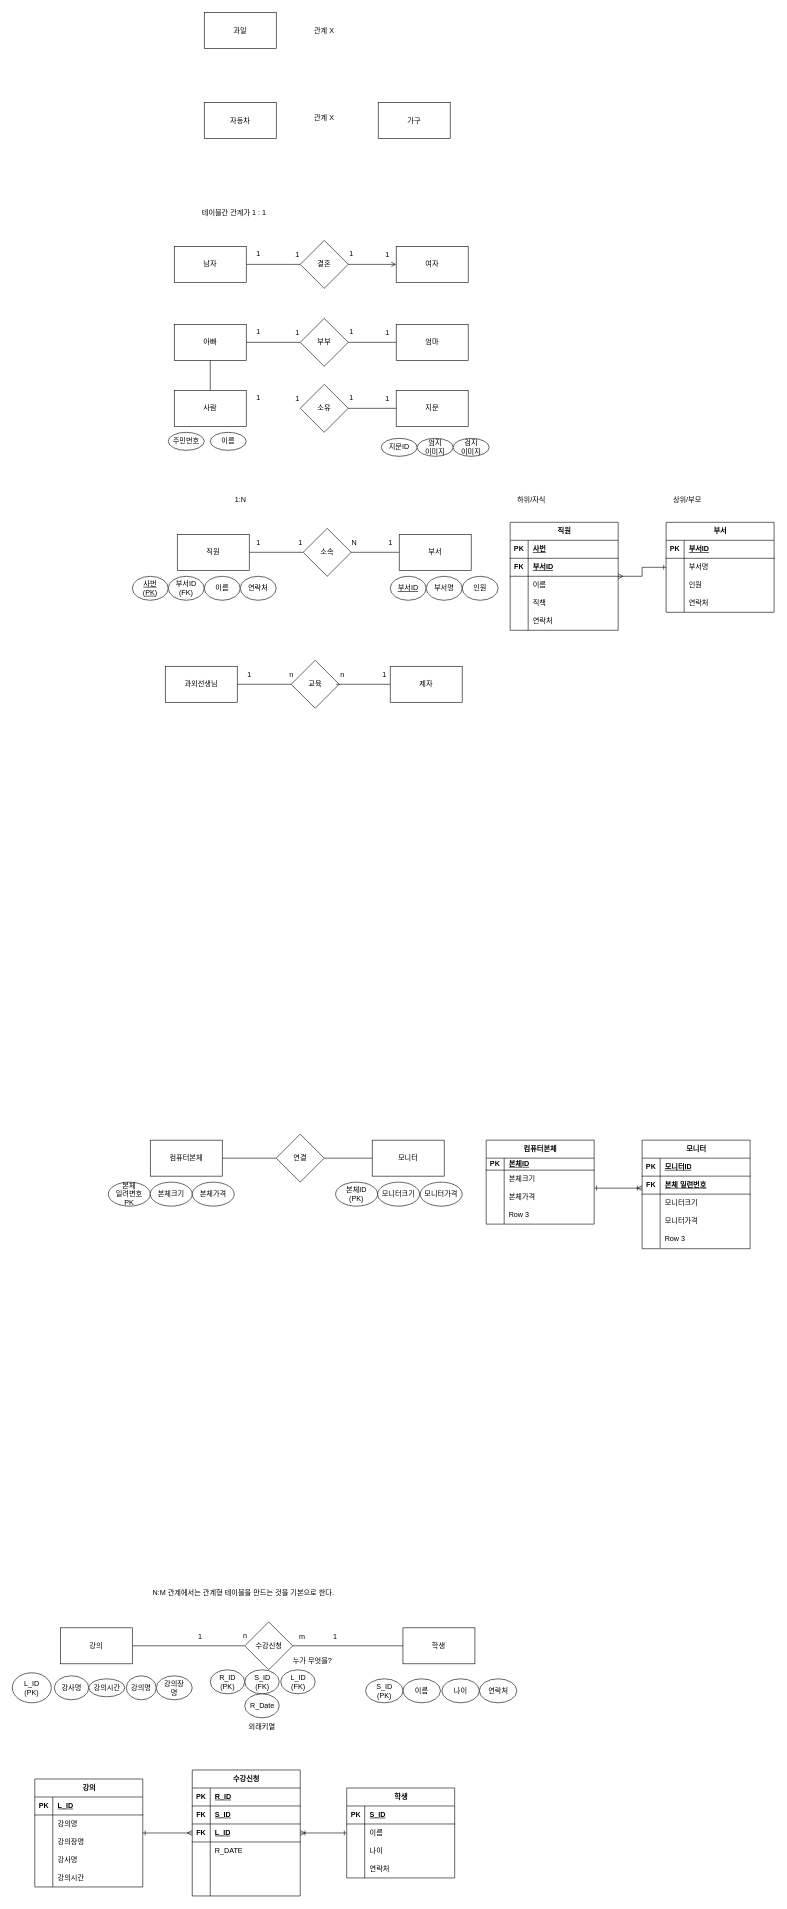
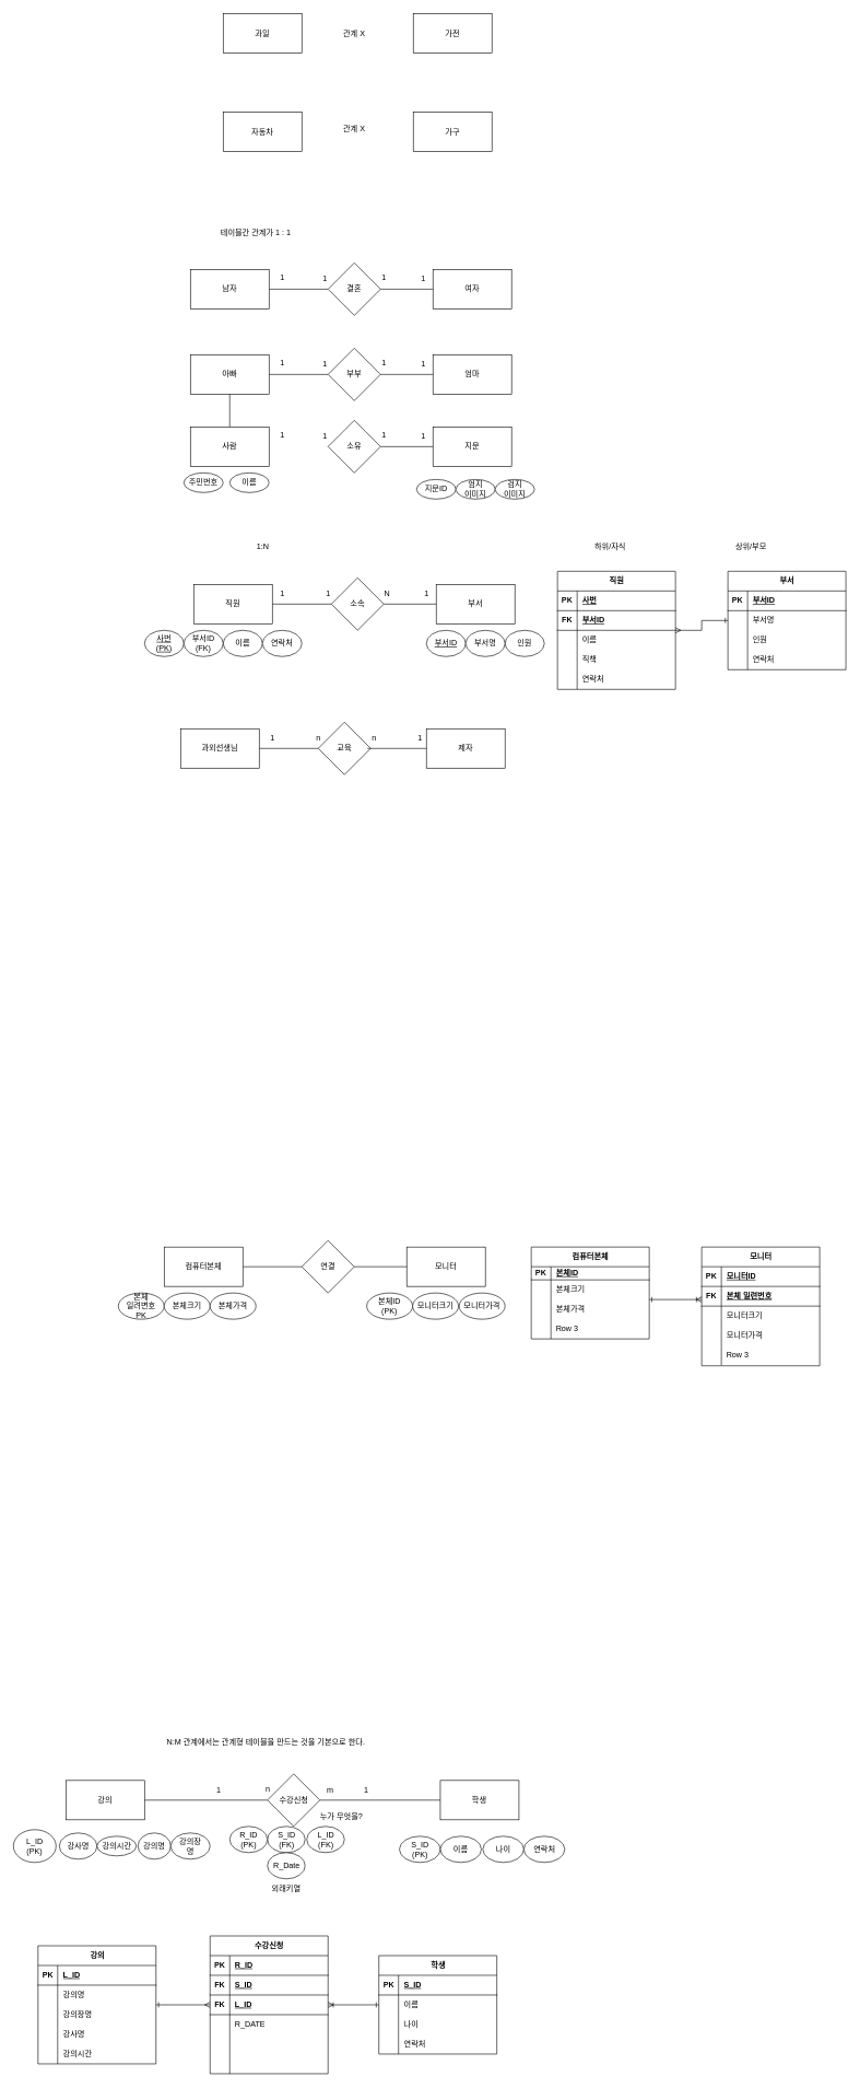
+ <mxCell id="3" value="가전" style="rounded=0;whiteSpace=wrap;html=1;" vertex="1" parent="1"><mxGeometry x="630" y="20" width="120" height="60" as="geometry" /></mxCell>
- <mxCell id="34" style="edgeStyle=orthogonalEdgeStyle;rounded=0;orthogonalLoop=1;jettySize=auto;html=1;entryX=0;entryY=0.5;entryDx=0;entryDy=0;endArrow=open;endFill=0;" edge="1" parent="1" source="35" target="33"><mxGeometry relative="1" as="geometry" /></mxCell>
+ <mxCell id="34" style="edgeStyle=orthogonalEdgeStyle;rounded=0;orthogonalLoop=1;jettySize=auto;html=1;entryX=0;entryY=0.5;entryDx=0;entryDy=0;endArrow=none;endFill=0;" edge="1" parent="1" source="35" target="33"><mxGeometry relative="1" as="geometry" /></mxCell>
- <mxCell id="102" value="하위/자식" style="text;html=1;align=center;verticalAlign=middle;resizable=0;points=[];autosize=1;strokeColor=none;fillColor=none;" vertex="1" parent="1"><mxGeometry x="850" y="818" width="70" height="30" as="geometry" /></mxCell>
+ <mxCell id="102" value="하위/자식" style="text;html=1;align=center;verticalAlign=middle;resizable=0;points=[];autosize=1;strokeColor=none;fillColor=none;" vertex="1" parent="1"><mxGeometry x="895" y="818" width="70" height="30" as="geometry" /></mxCell>
